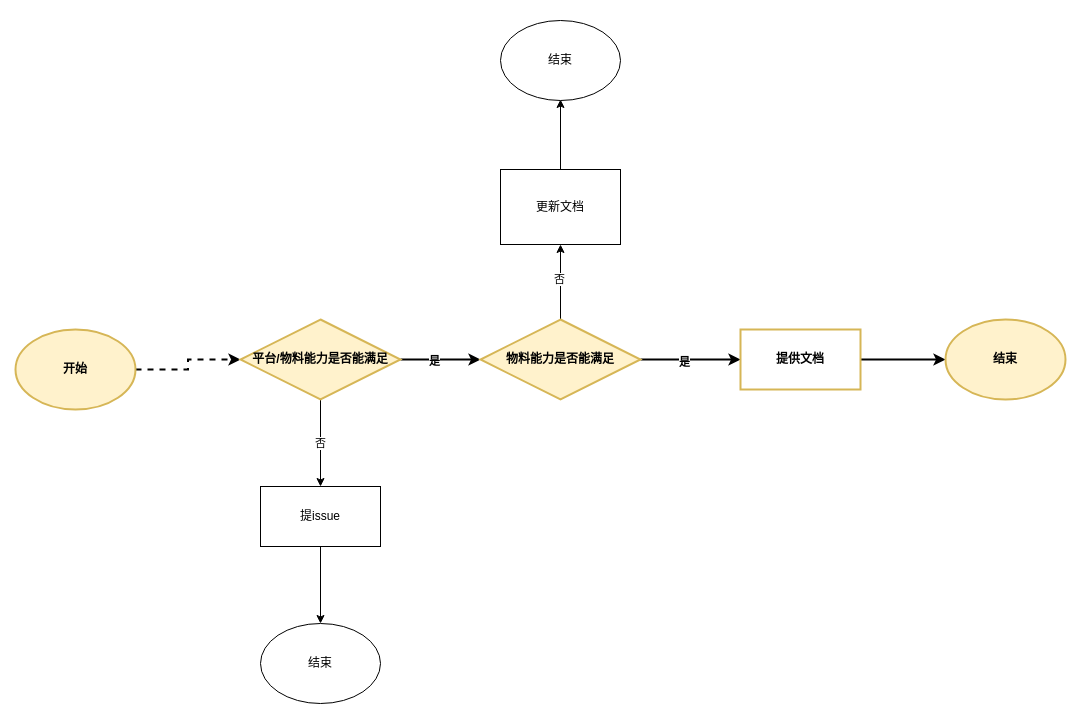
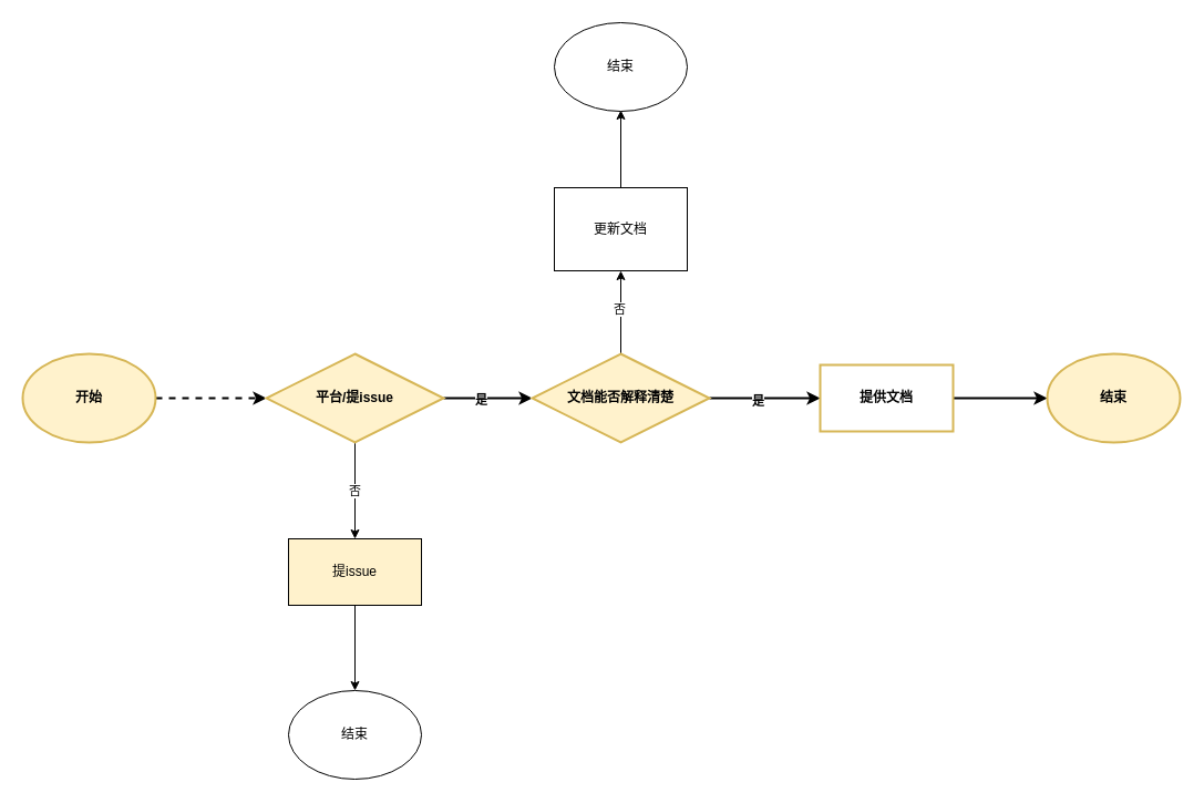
- <mxCell id="7" value="平台/物料能力是否能满足" style="rhombus;whiteSpace=wrap;html=1;fontStyle=1;strokeWidth=2;fillColor=#fff2cc;strokeColor=#d6b656;" vertex="1" parent="1"><mxGeometry x="240" y="319" width="160" height="80" as="geometry" /></mxCell>
+ <mxCell id="7" value="平台/提issue" style="rhombus;whiteSpace=wrap;html=1;fontStyle=1;strokeWidth=2;fillColor=#fff2cc;strokeColor=#d6b656;" vertex="1" parent="1"><mxGeometry x="240" y="319" width="160" height="80" as="geometry" /></mxCell>
- <mxCell id="12" value="物料能力是否能满足" style="rhombus;whiteSpace=wrap;html=1;fontStyle=1;strokeWidth=2;fillColor=#fff2cc;strokeColor=#d6b656;" vertex="1" parent="1"><mxGeometry x="480" y="319" width="160" height="80" as="geometry" /></mxCell>
+ <mxCell id="12" value="文档能否解释清楚" style="rhombus;whiteSpace=wrap;html=1;fontStyle=1;strokeWidth=2;fillColor=#fff2cc;strokeColor=#d6b656;" vertex="1" parent="1"><mxGeometry x="480" y="319" width="160" height="80" as="geometry" /></mxCell>
- <mxCell id="3" value="开始" style="ellipse;whiteSpace=wrap;html=1;fontStyle=1;strokeWidth=2;fillColor=#fff2cc;strokeColor=#d6b656;" vertex="1" parent="1"><mxGeometry x="15" y="329" width="120" height="80" as="geometry" /></mxCell>
+ <mxCell id="3" value="开始" style="ellipse;whiteSpace=wrap;html=1;fontStyle=1;strokeWidth=2;fillColor=#fff2cc;strokeColor=#d6b656;" vertex="1" parent="1"><mxGeometry x="20" y="319" width="120" height="80" as="geometry" /></mxCell>
- <mxCell id="18" value="提issue" style="whiteSpace=wrap;html=1;" vertex="1" parent="1"><mxGeometry x="260" y="486" width="120" height="60" as="geometry" /></mxCell>
+ <mxCell id="18" value="提issue" style="whiteSpace=wrap;html=1;fillColor=#fff2cc;" vertex="1" parent="1"><mxGeometry x="260" y="486" width="120" height="60" as="geometry" /></mxCell>
